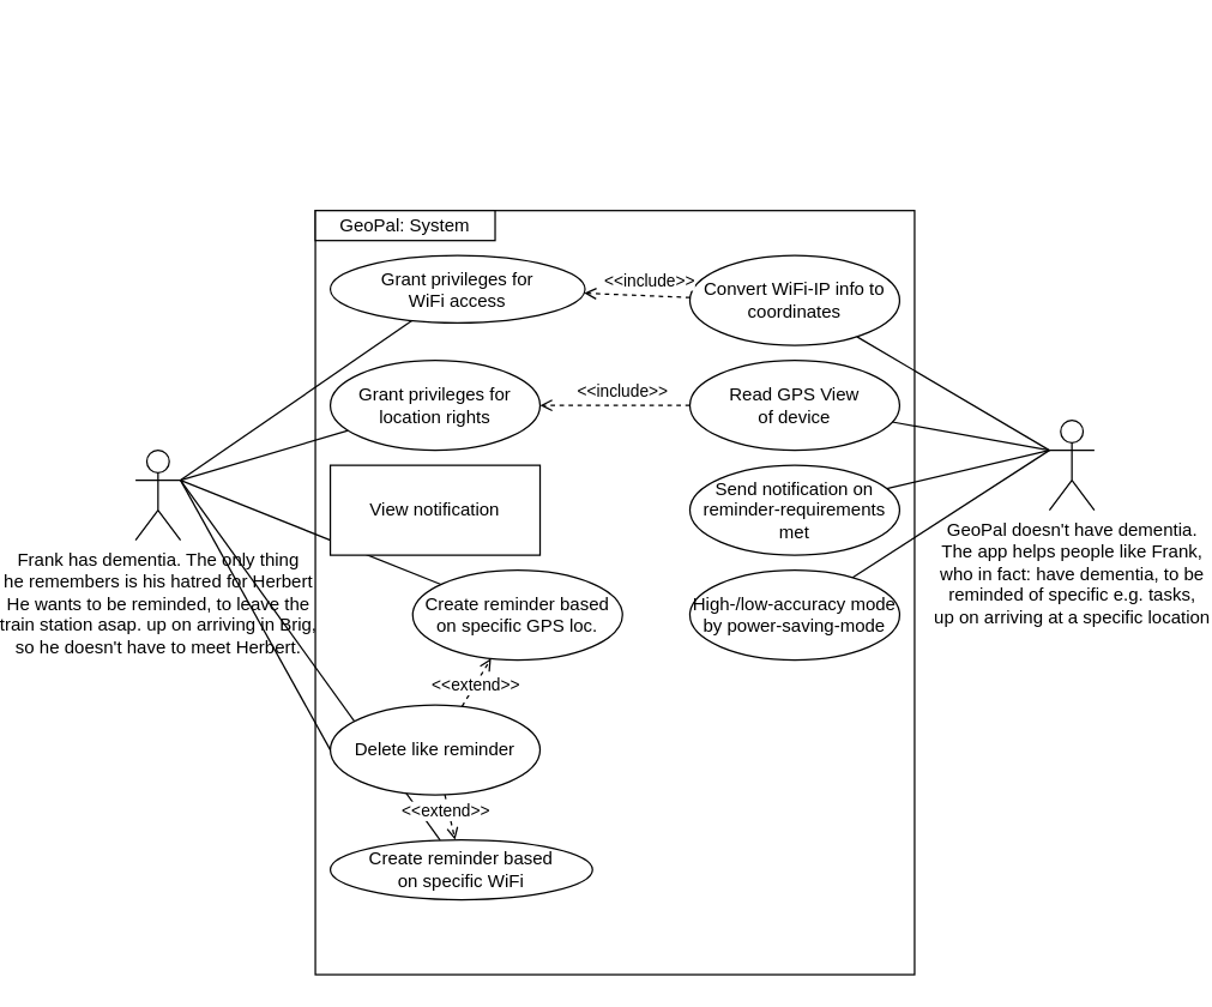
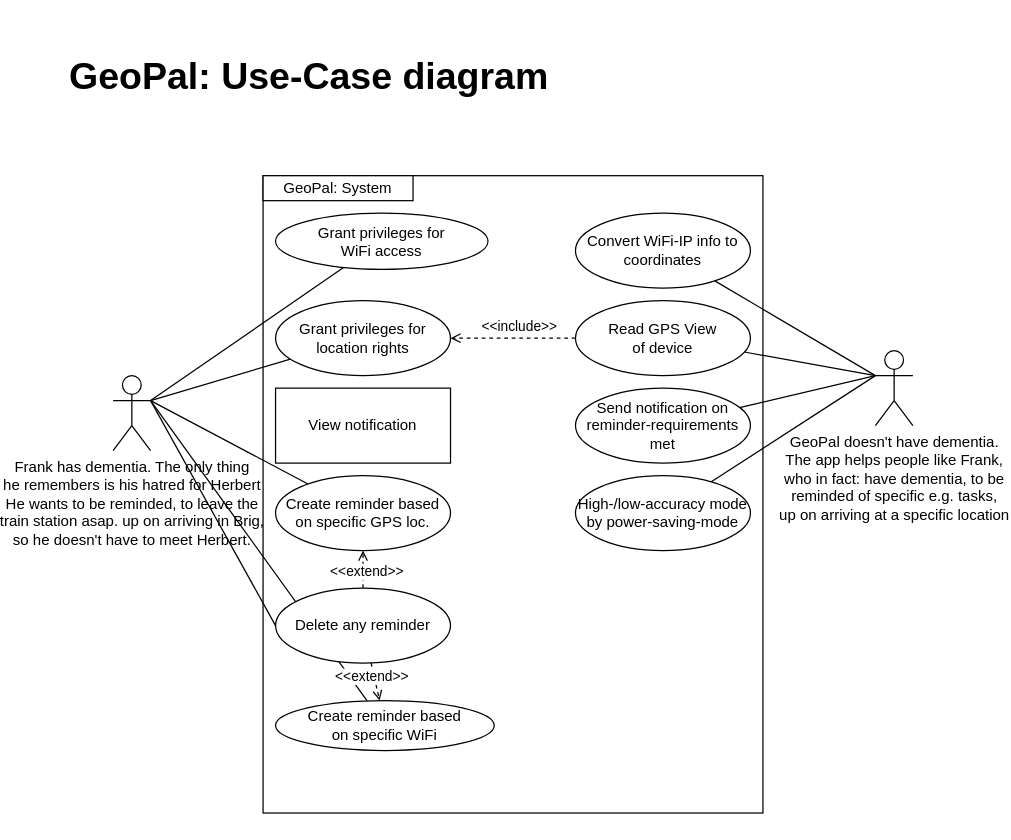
+ <mxCell id="27" value="&lt;font style=&quot;font-size: 13px;&quot;&gt;&lt;font style=&quot;font-size: 14px;&quot;&gt;&lt;font style=&quot;font-size: 15px;&quot;&gt;&lt;font style=&quot;font-size: 16px;&quot;&gt;&lt;font style=&quot;font-size: 17px;&quot;&gt;&lt;font style=&quot;font-size: 18px;&quot;&gt;&lt;font style=&quot;font-size: 19px;&quot;&gt;&lt;font style=&quot;font-size: 20px;&quot;&gt;&lt;font style=&quot;font-size: 21px;&quot;&gt;&lt;font style=&quot;font-size: 22px;&quot;&gt;&lt;font style=&quot;font-size: 23px;&quot;&gt;&lt;font style=&quot;font-size: 24px;&quot;&gt;&lt;font style=&quot;font-size: 25px;&quot;&gt;&lt;font style=&quot;font-size: 26px;&quot;&gt;&lt;font style=&quot;font-size: 27px;&quot;&gt;&lt;font style=&quot;font-size: 28px;&quot;&gt;&lt;font style=&quot;font-size: 29px;&quot;&gt;&lt;font style=&quot;font-size: 30px;&quot;&gt;&lt;b&gt;GeoPal: Use-Case diagram&lt;/b&gt;&lt;/font&gt;&lt;/font&gt;&lt;/font&gt;&lt;/font&gt;&lt;/font&gt;&lt;/font&gt;&lt;/font&gt;&lt;/font&gt;&lt;/font&gt;&lt;/font&gt;&lt;/font&gt;&lt;/font&gt;&lt;/font&gt;&lt;/font&gt;&lt;/font&gt;&lt;/font&gt;&lt;/font&gt;&lt;/font&gt;" style="text;html=1;strokeColor=none;fillColor=none;align=center;verticalAlign=middle;whiteSpace=wrap;rounded=0;" vertex="1" parent="1"><mxGeometry x="20" width="420" height="80" as="geometry" y="20" /></mxCell>
- <mxCell id="20" style="rounded=0;orthogonalLoop=1;jettySize=auto;html=1;dashed=1;endArrow=open;endFill=0;" edge="1" parent="1" source="9" target="13"><mxGeometry relative="1" as="geometry"><mxPoint x="353" y="280" as="sourcePoint" /><mxPoint x="423" y="140" as="targetPoint" /></mxGeometry></mxCell>
- <mxCell id="21" value="&amp;lt;&amp;lt;include&amp;gt;&amp;gt;" style="edgeLabel;html=1;align=center;verticalAlign=middle;resizable=0;points=[];" vertex="1" connectable="0" parent="20"><mxGeometry x="0.171" y="-3" relative="1" as="geometry"><mxPoint x="13" y="-7" as="offset" /></mxGeometry></mxCell>
- <mxCell id="23" value="&lt;div&gt;Create reminder based&lt;/div&gt;&lt;div&gt;on specific GPS loc.&lt;br&gt;&lt;/div&gt;" style="ellipse;whiteSpace=wrap;html=1;" vertex="1" parent="1"><mxGeometry x="258" y="380" width="140" height="60" as="geometry" /></mxCell>
+ <mxCell id="23" value="&lt;div&gt;Create reminder based&lt;/div&gt;&lt;div&gt;on specific GPS loc.&lt;br&gt;&lt;/div&gt;" style="ellipse;whiteSpace=wrap;html=1;" vertex="1" parent="1"><mxGeometry x="203" y="380" width="140" height="60" as="geometry" /></mxCell>
- <mxCell id="33" value="Delete like reminder" style="ellipse;whiteSpace=wrap;html=1;" vertex="1" parent="1"><mxGeometry x="203" y="470" width="140" height="60" as="geometry" /></mxCell>
+ <mxCell id="33" value="Delete any reminder" style="ellipse;whiteSpace=wrap;html=1;" vertex="1" parent="1"><mxGeometry x="203" y="470" width="140" height="60" as="geometry" /></mxCell>
